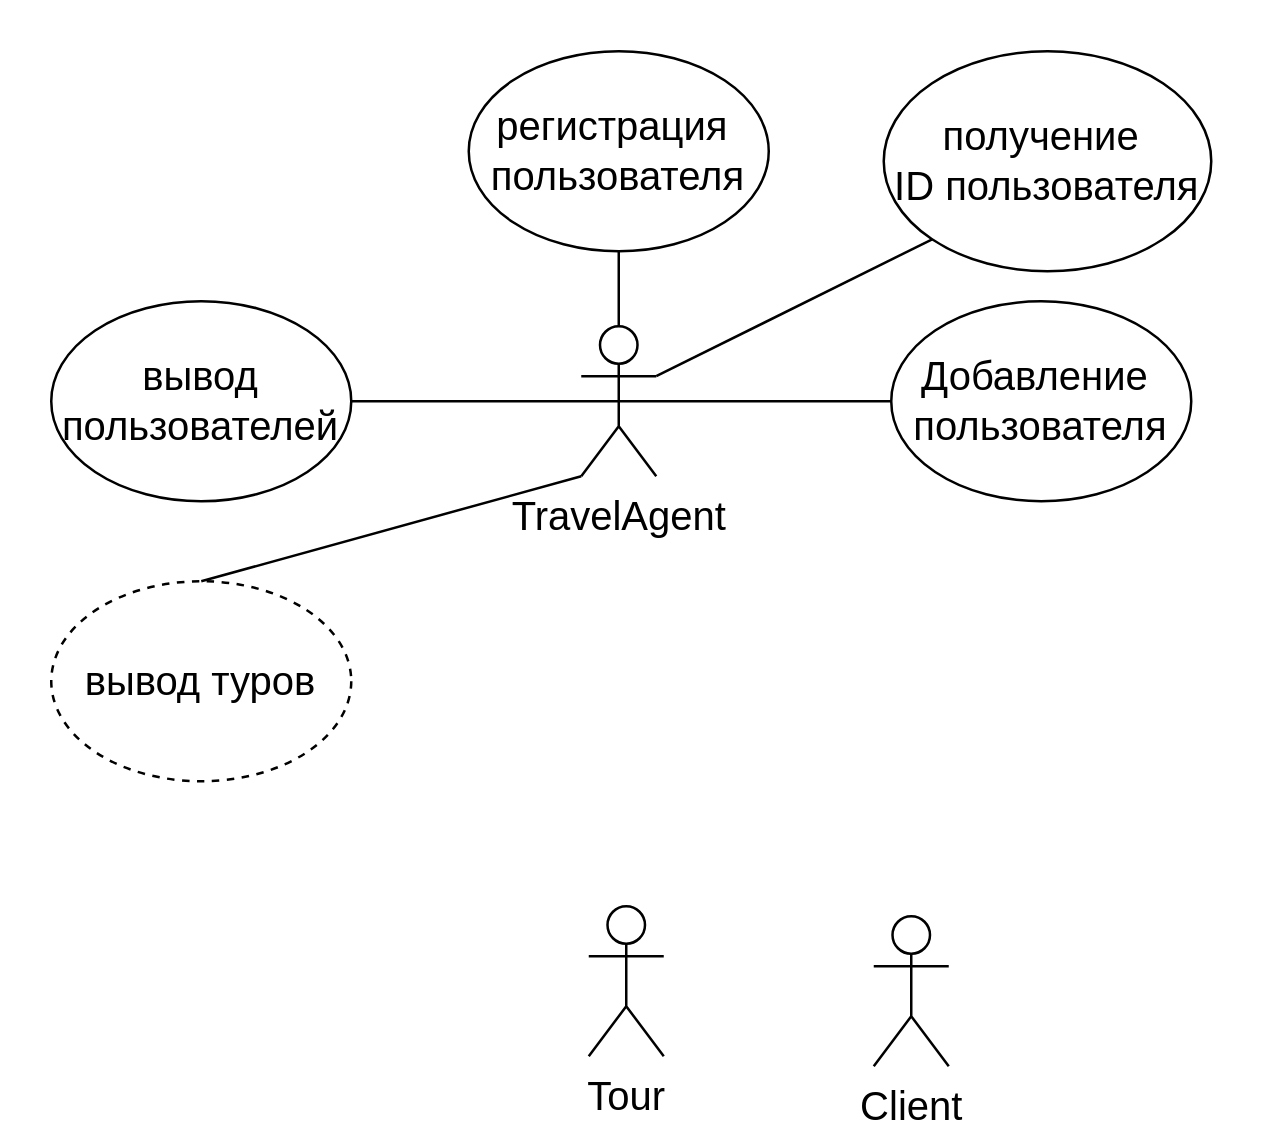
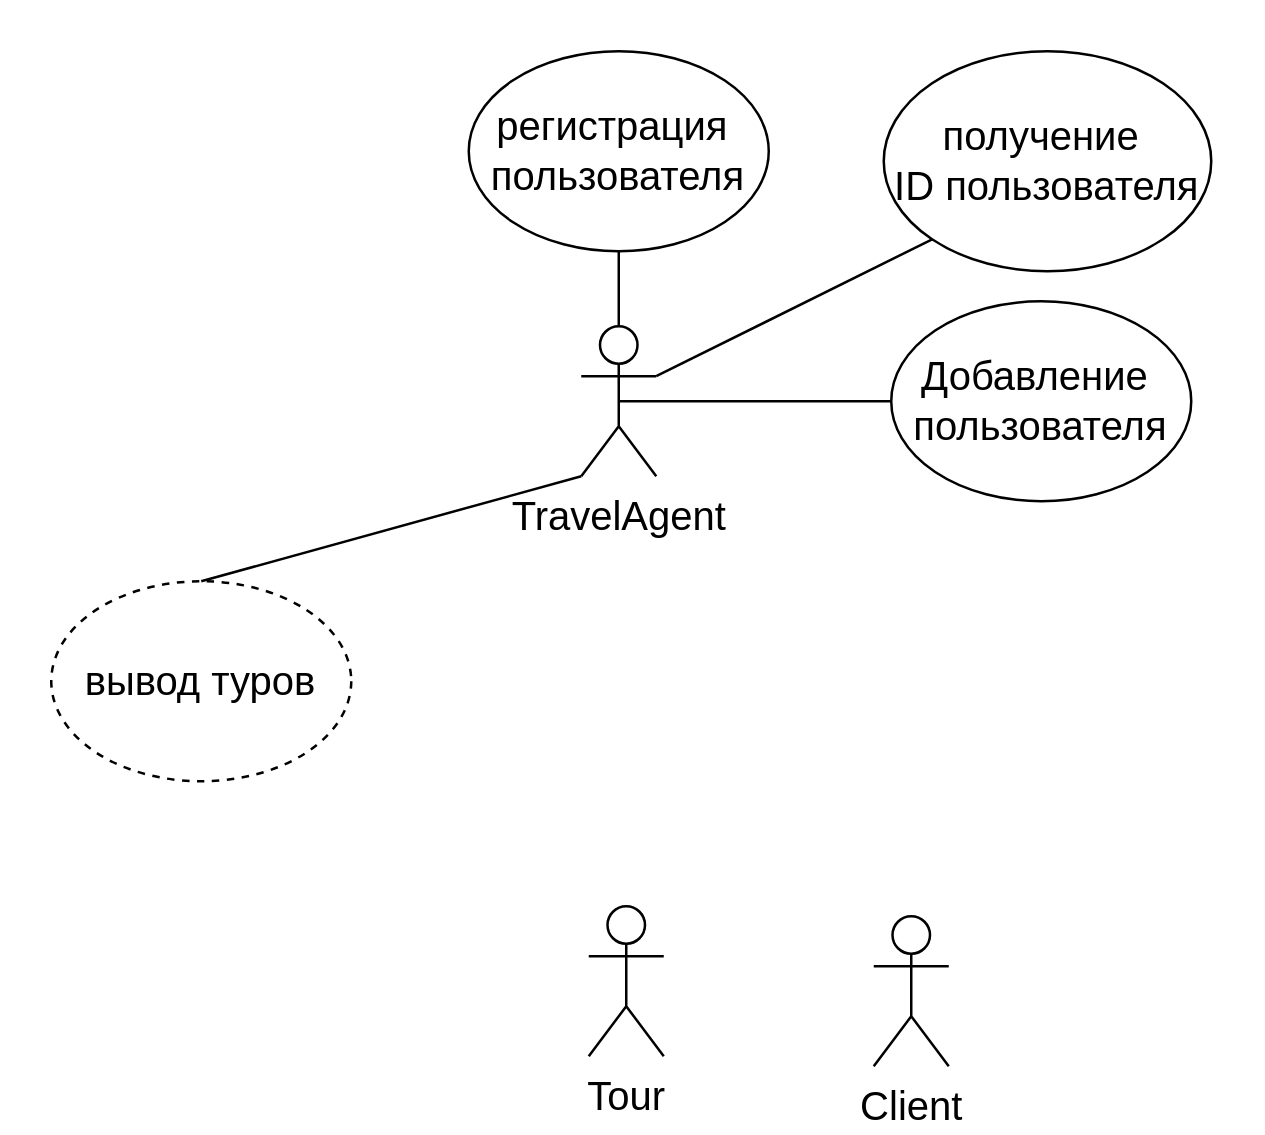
- <mxCell id="6" value="вывод пользователей" style="ellipse;whiteSpace=wrap;html=1;fontSize=16;" vertex="1" parent="1"><mxGeometry x="20" y="120" width="120" height="80" as="geometry" /></mxCell>
- <mxCell id="9" value="" style="endArrow=none;html=1;rounded=0;fontSize=12;startSize=8;endSize=8;curved=1;entryX=0.5;entryY=0.5;entryDx=0;entryDy=0;entryPerimeter=0;exitX=1;exitY=0.5;exitDx=0;exitDy=0;" edge="1" parent="1" source="6" target="2"><mxGeometry width="50" height="50" relative="1" as="geometry"><mxPoint x="143" y="166" as="sourcePoint" /><mxPoint x="669" y="334" as="targetPoint" /></mxGeometry></mxCell>
